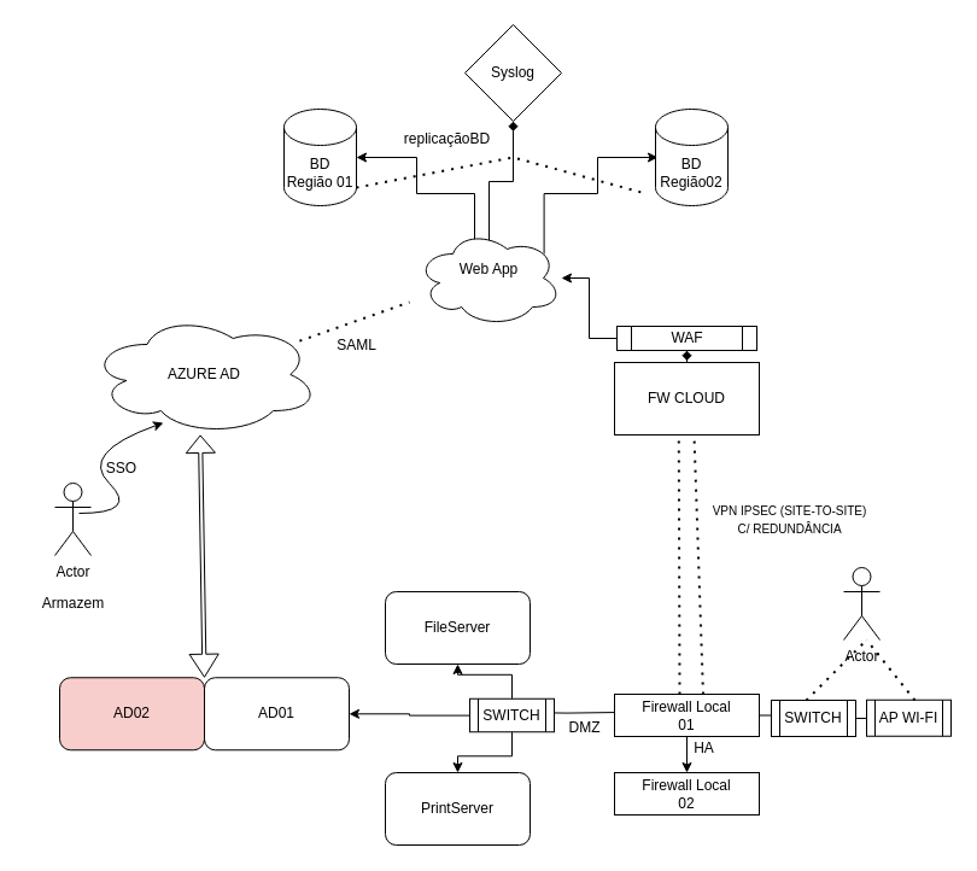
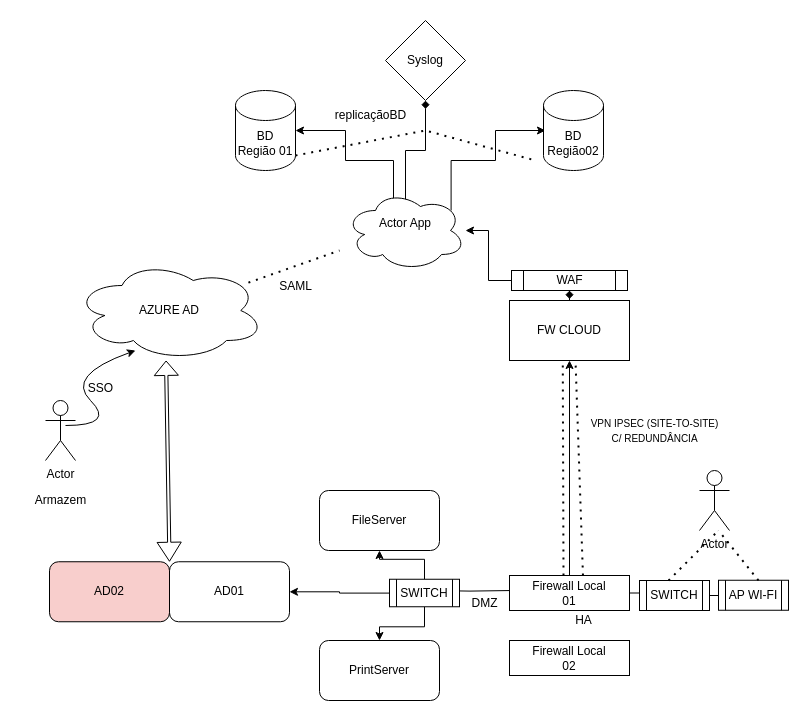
- <mxCell id="40" value="&lt;div&gt;Web App&lt;/div&gt;&lt;div&gt;&lt;br&gt;&lt;/div&gt;" style="ellipse;shape=cloud;whiteSpace=wrap;html=1;rounded=0;" vertex="1" parent="1"><mxGeometry x="345" y="190" width="120" height="80" as="geometry" /></mxCell>
+ <mxCell id="40" value="&lt;div&gt;Actor App&lt;/div&gt;&lt;div&gt;&lt;br&gt;&lt;/div&gt;" style="ellipse;shape=cloud;whiteSpace=wrap;html=1;rounded=0;" vertex="1" parent="1"><mxGeometry x="345" y="190" width="120" height="80" as="geometry" /></mxCell>
- <mxCell id="9" value="" style="edgeStyle=orthogonalEdgeStyle;rounded=0;orthogonalLoop=1;jettySize=auto;html=1;" edge="1" parent="1" source="11" target="12"><mxGeometry relative="1" as="geometry" /></mxCell>
+ <mxCell id="9" value="" style="edgeStyle=orthogonalEdgeStyle;rounded=0;orthogonalLoop=1;jettySize=auto;html=1;" edge="1" parent="1" source="11" target="33"><mxGeometry relative="1" as="geometry" /></mxCell>
